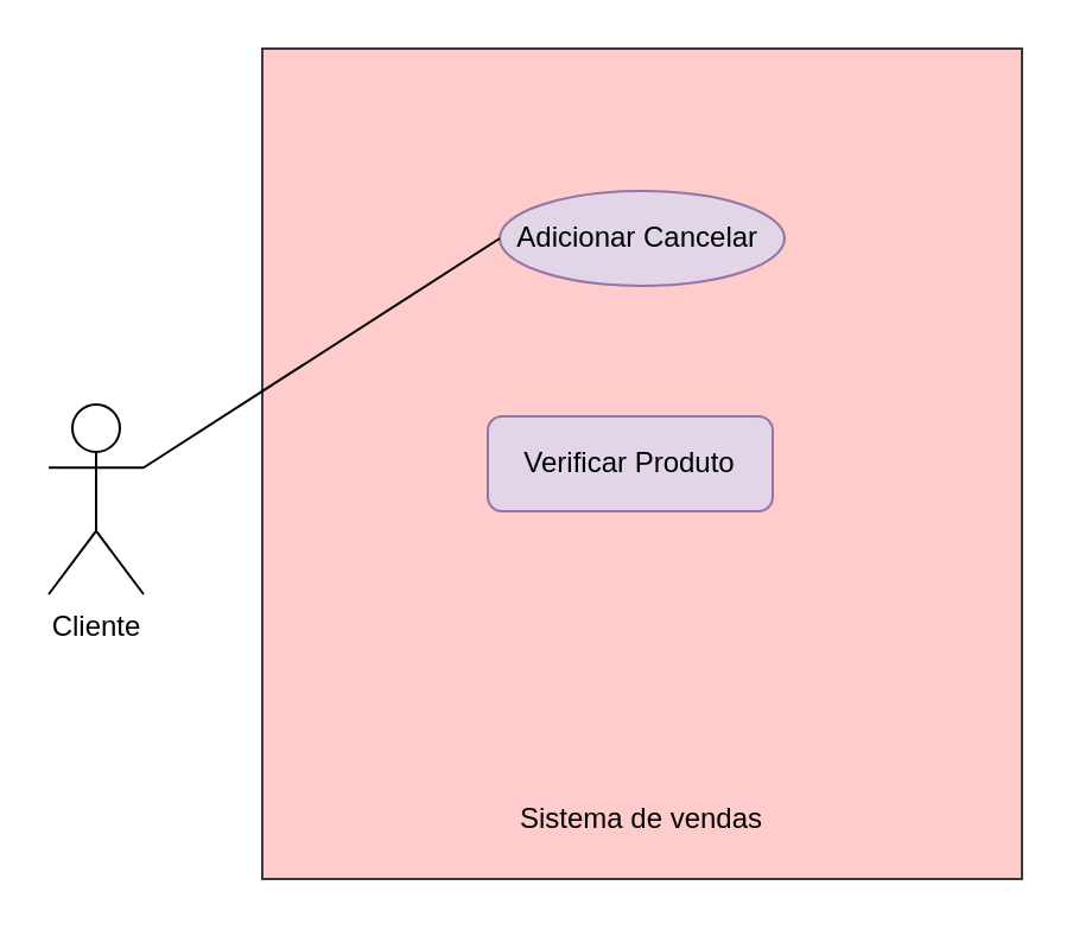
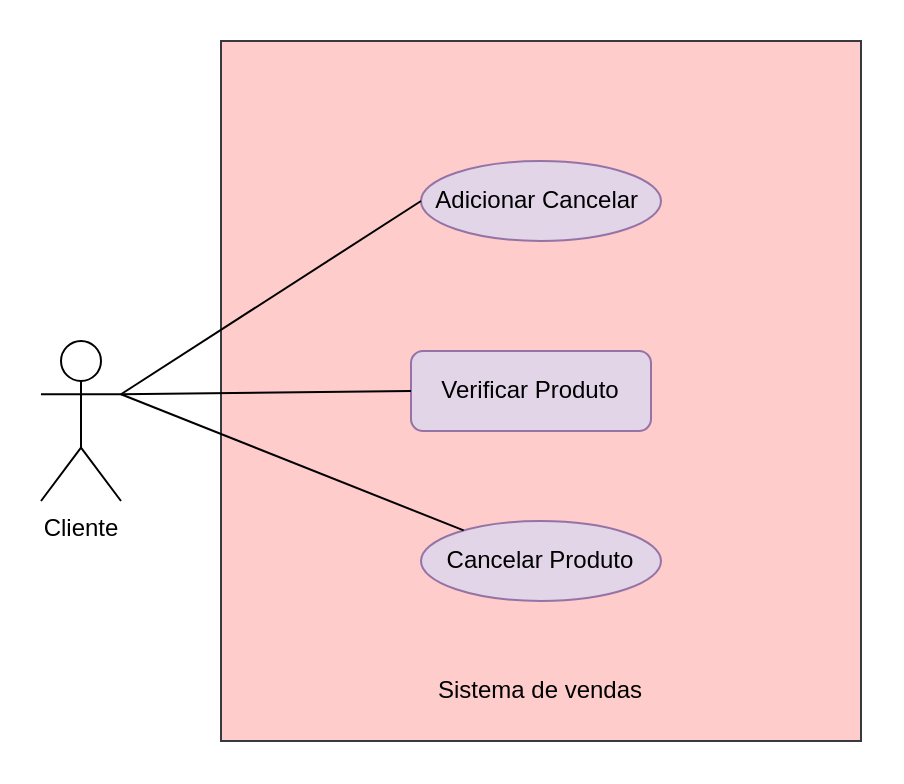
+ <mxCell id="7" style="rounded=0;orthogonalLoop=1;jettySize=auto;html=1;exitX=1;exitY=0.333;exitDx=0;exitDy=0;exitPerimeter=0;entryX=0;entryY=0.5;entryDx=0;entryDy=0;endArrow=none;endFill=0;shadow=0;fixDash=0;backgroundOutline=0;strokeOpacity=100;fillOpacity=100;" parent="1" source="2" target="5" edge="1"><mxGeometry relative="1" as="geometry" /></mxCell>
+ <mxCell id="9" style="rounded=0;orthogonalLoop=1;jettySize=auto;html=1;exitX=1;exitY=0.333;exitDx=0;exitDy=0;exitPerimeter=0;endArrow=none;endFill=0;" parent="1" source="2" target="6" edge="1"><mxGeometry relative="1" as="geometry" /></mxCell>
+ <mxCell id="6" value="Cancelar Produto" style="ellipse;whiteSpace=wrap;html=1;fillColor=#e1d5e7;strokeColor=#9673a6;" parent="1" vertex="1"><mxGeometry x="210" y="260" width="120" height="40" as="geometry" /></mxCell>
